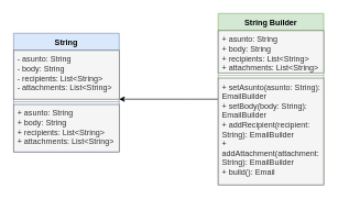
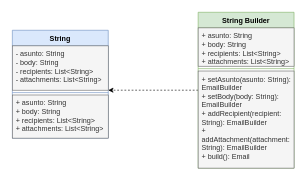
- <mxCell id="6" style="edgeStyle=orthogonalEdgeStyle;rounded=0;orthogonalLoop=1;jettySize=auto;html=1;" edge="1" parent="1" source="7" target="2"><mxGeometry relative="1" as="geometry"><Array as="points"><mxPoint x="280" y="150" /><mxPoint x="280" y="150" /></Array></mxGeometry></mxCell>
+ <mxCell id="6" style="edgeStyle=orthogonalEdgeStyle;rounded=0;orthogonalLoop=1;jettySize=auto;html=1;dashed=1;" edge="1" parent="1" source="7" target="2"><mxGeometry relative="1" as="geometry"><Array as="points"><mxPoint x="280" y="150" /><mxPoint x="280" y="150" /></Array></mxGeometry></mxCell>
